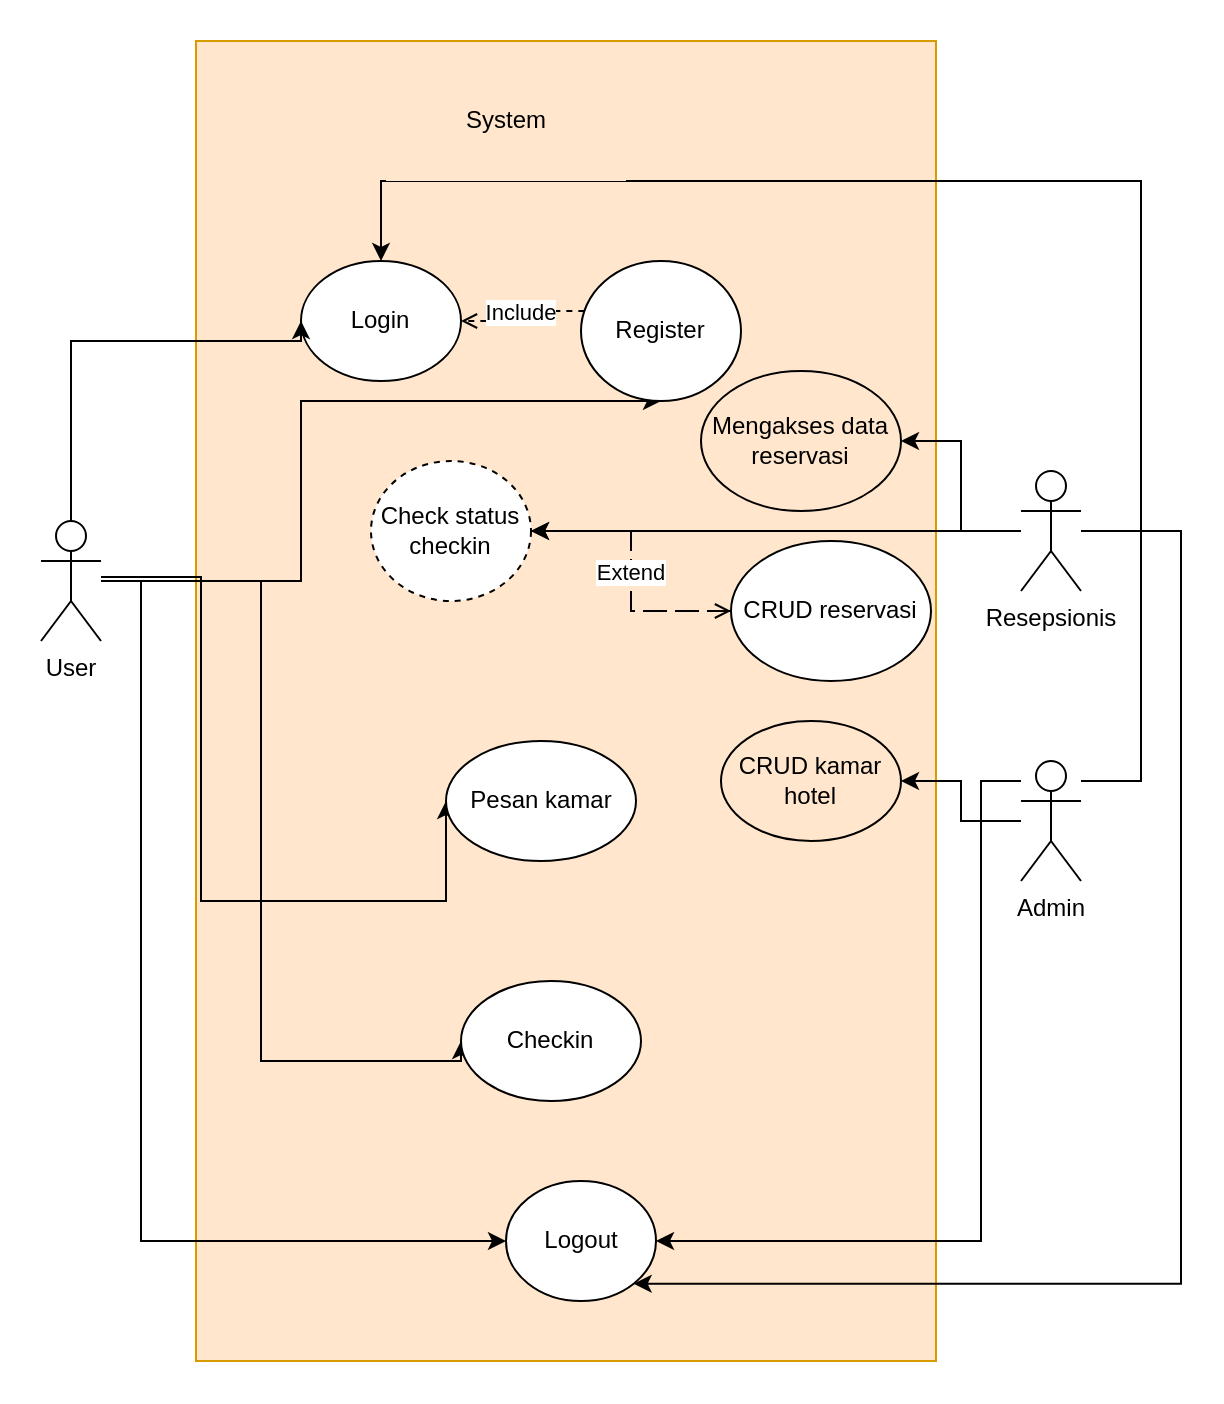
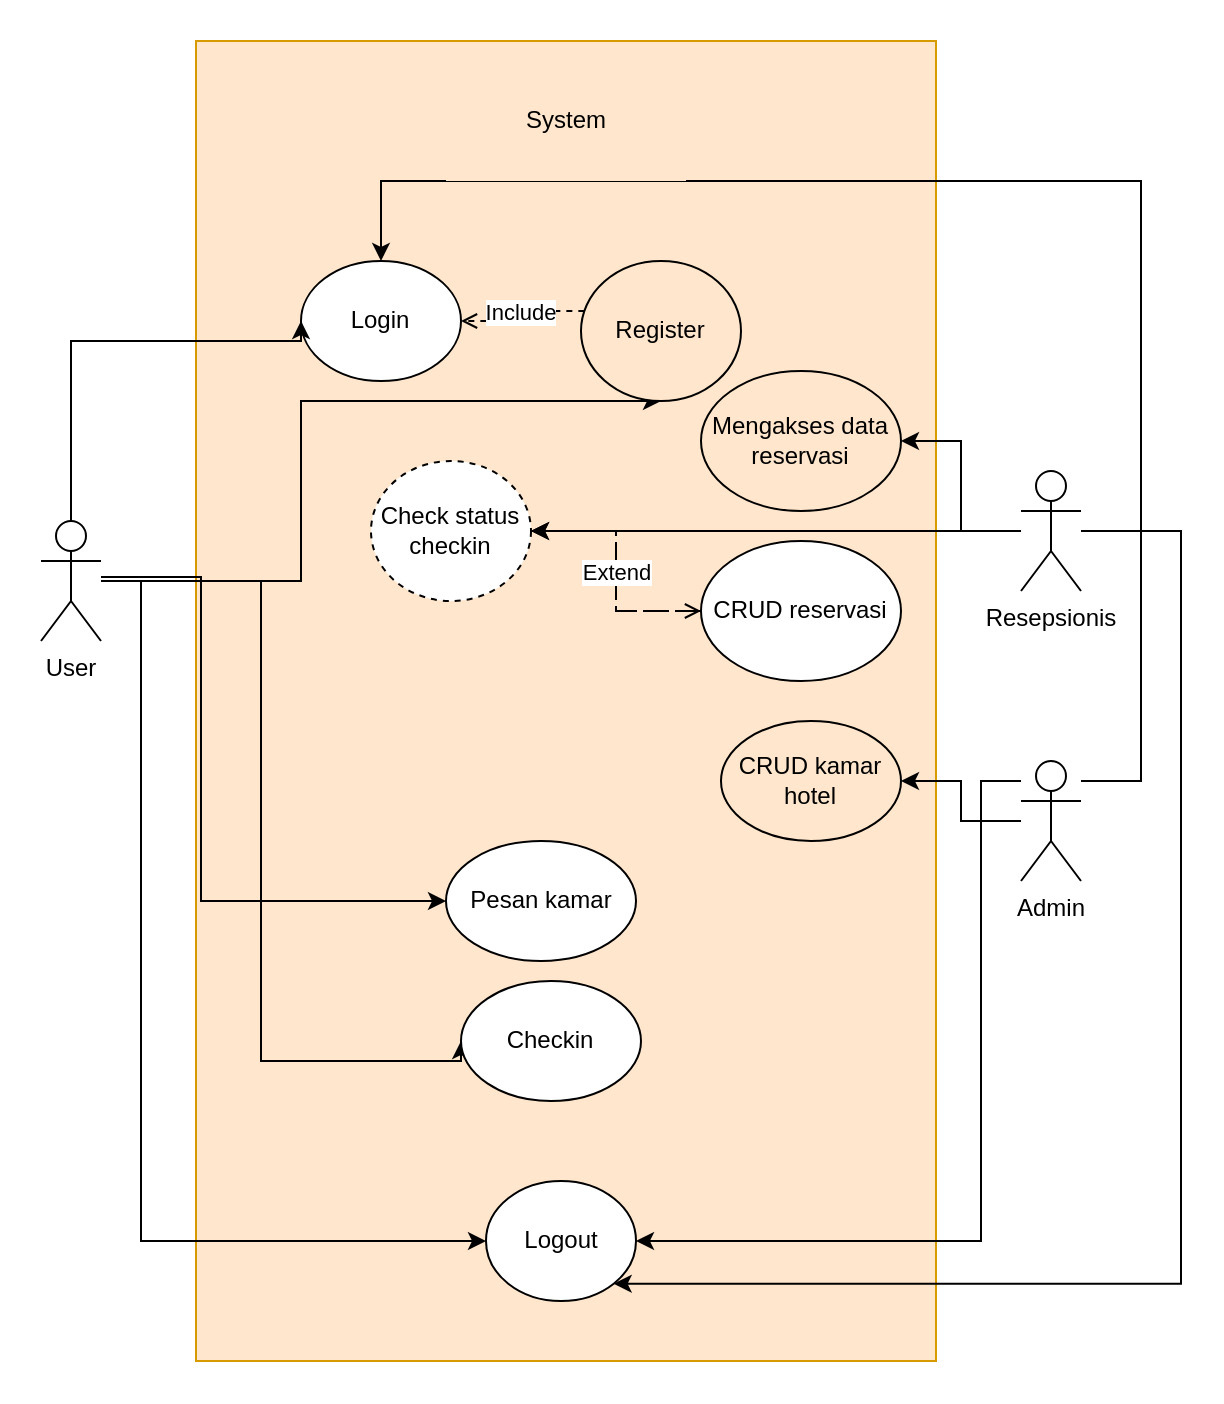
- <mxCell id="26" value="System" style="rounded=0;whiteSpace=wrap;html=1;fillColor=#ffe6cc;strokeColor=none;" parent="1" vertex="1"><mxGeometry x="192.5" y="30" width="120" height="60" as="geometry" /></mxCell>
+ <mxCell id="26" value="System" style="rounded=0;whiteSpace=wrap;html=1;fillColor=#ffe6cc;strokeColor=none;" parent="1" vertex="1"><mxGeometry x="222.5" y="30" width="120" height="60" as="geometry" /></mxCell>
- <mxCell id="20" value="Register" style="ellipse;whiteSpace=wrap;html=1;" parent="1" vertex="1"><mxGeometry x="290" y="130" width="80" height="70" as="geometry" /></mxCell>
+ <mxCell id="20" value="Register" style="ellipse;whiteSpace=wrap;html=1;fillColor=#ffe6cc;" parent="1" vertex="1"><mxGeometry x="290" y="130" width="80" height="70" as="geometry" /></mxCell>
- <mxCell id="23" value="CRUD reservasi" style="ellipse;whiteSpace=wrap;html=1;" parent="1" vertex="1"><mxGeometry x="365" y="270" width="100" height="70" as="geometry" /></mxCell>
+ <mxCell id="23" value="CRUD reservasi" style="ellipse;whiteSpace=wrap;html=1;" parent="1" vertex="1"><mxGeometry x="350" y="270" width="100" height="70" as="geometry" /></mxCell>
- <mxCell id="25" value="Pesan kamar" style="ellipse;whiteSpace=wrap;html=1;" parent="1" vertex="1"><mxGeometry x="222.5" y="370" width="95" height="60" as="geometry" /></mxCell>
+ <mxCell id="25" value="Pesan kamar" style="ellipse;whiteSpace=wrap;html=1;" parent="1" vertex="1"><mxGeometry x="222.5" y="420" width="95" height="60" as="geometry" /></mxCell>
- <mxCell id="18" value="Logout" style="ellipse;whiteSpace=wrap;html=1;" parent="1" vertex="1"><mxGeometry x="252.5" y="590" width="75" height="60" as="geometry" /></mxCell>
+ <mxCell id="18" value="Logout" style="ellipse;whiteSpace=wrap;html=1;" parent="1" vertex="1"><mxGeometry x="242.5" y="590" width="75" height="60" as="geometry" /></mxCell>
